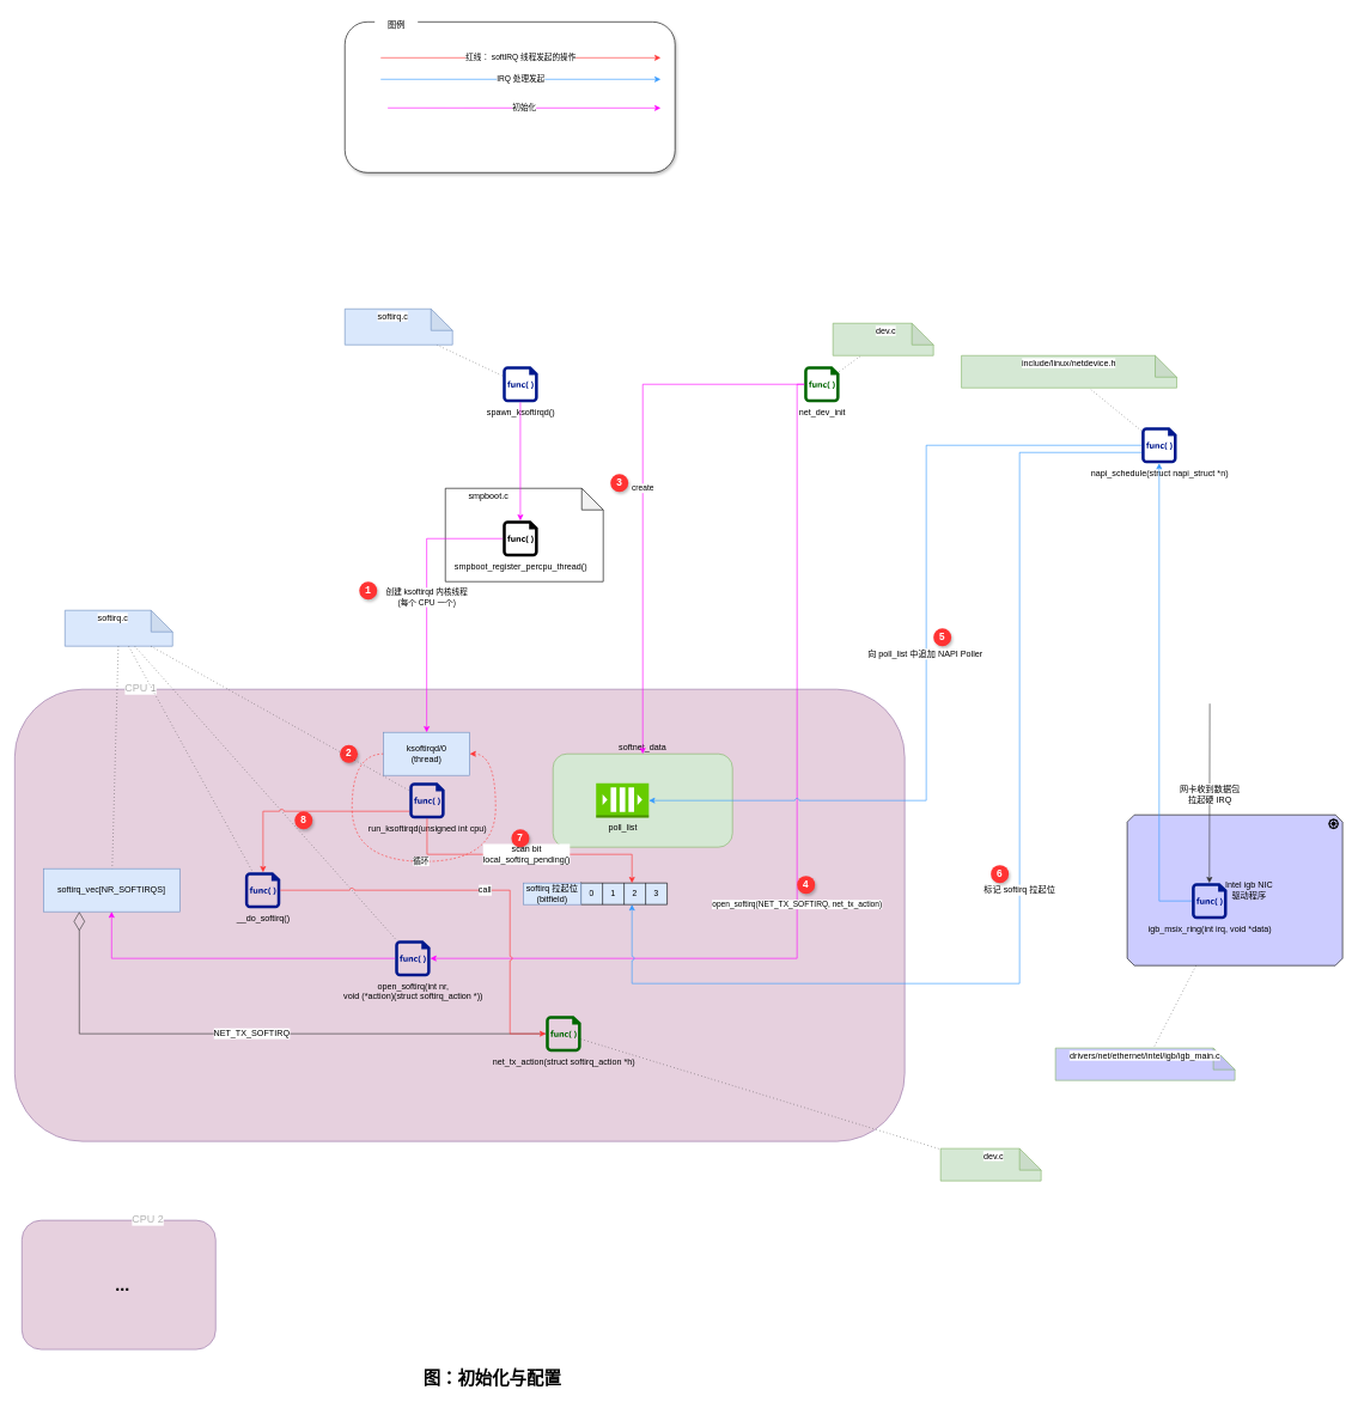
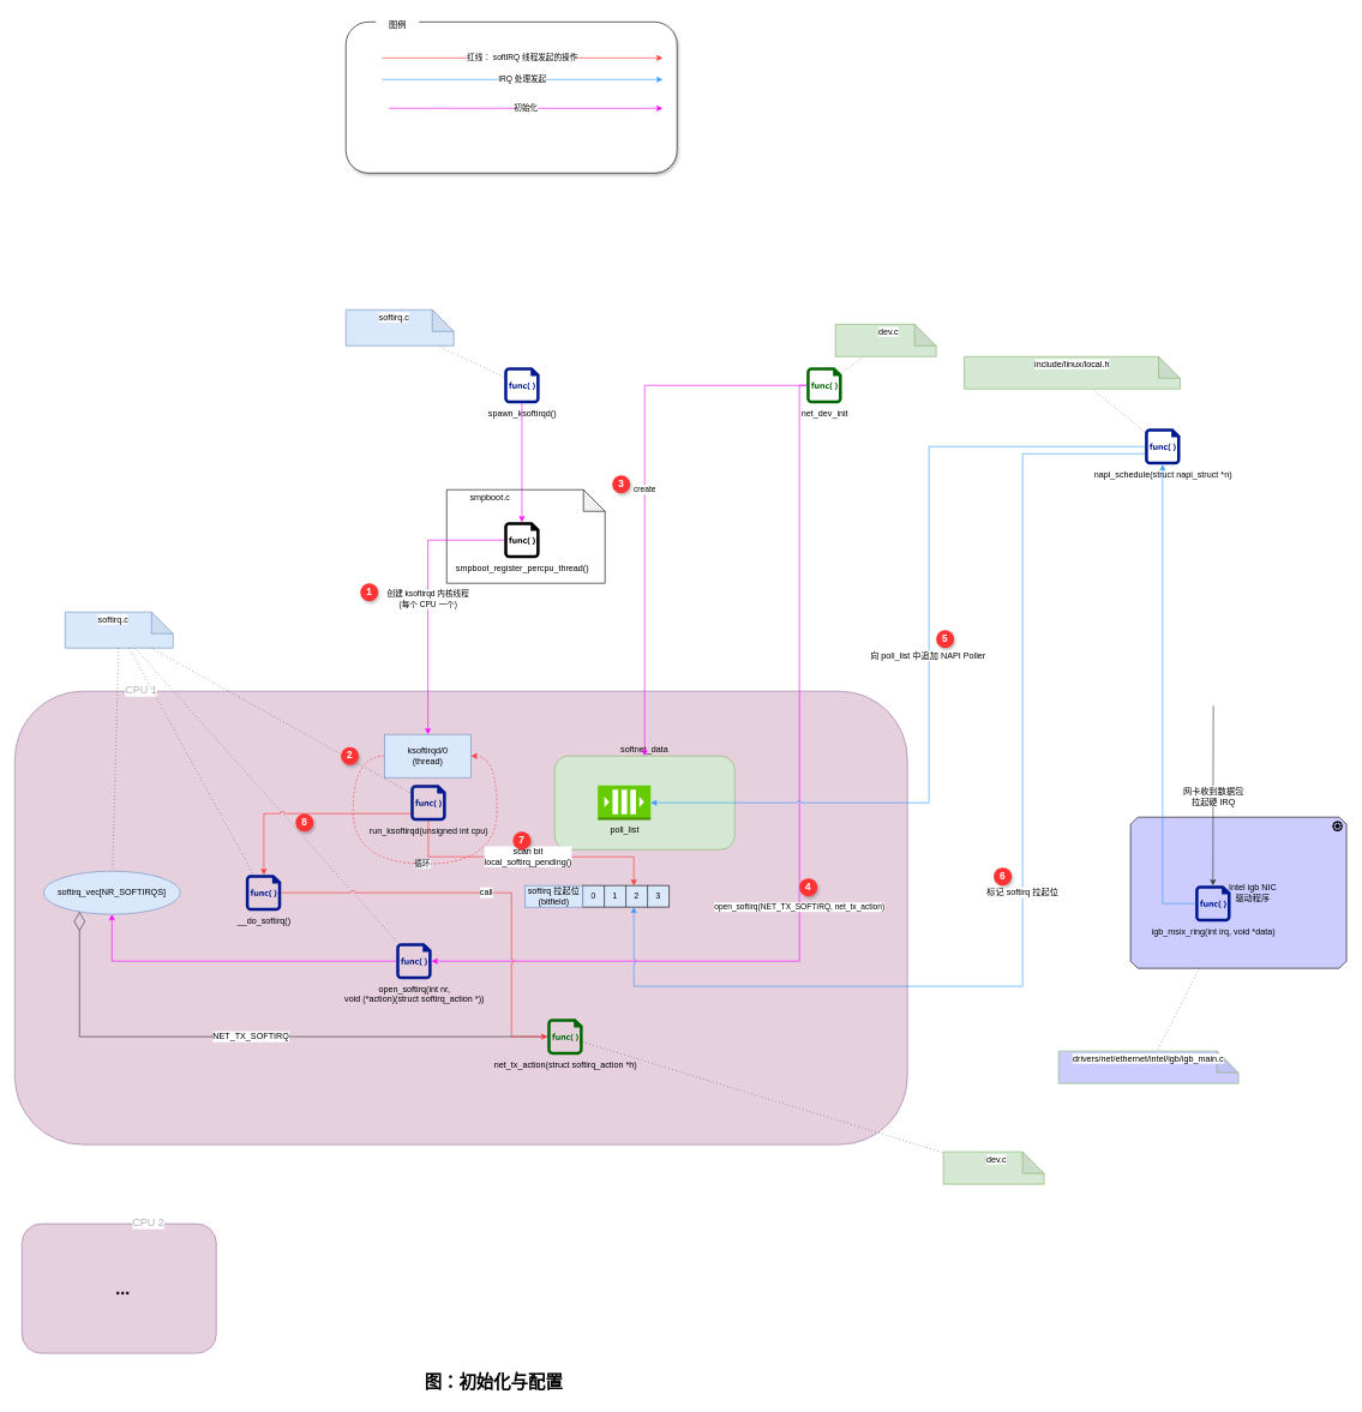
- <mxCell id="41" value="include/linux/netdevice.h" style="shape=note;whiteSpace=wrap;html=1;backgroundOutline=1;darkOpacity=0.05;labelBackgroundColor=default;labelPosition=center;verticalLabelPosition=top;align=center;verticalAlign=bottom;fillColor=#d5e8d4;strokeColor=#82b366;spacingTop=0;spacingBottom=-20;spacingRight=0;" vertex="1" parent="5"><mxGeometry x="1339" y="495" width="300" height="45" as="geometry" /></mxCell>
+ <mxCell id="41" value="include/linux/local.h" style="shape=note;whiteSpace=wrap;html=1;backgroundOutline=1;darkOpacity=0.05;labelBackgroundColor=default;labelPosition=center;verticalLabelPosition=top;align=center;verticalAlign=bottom;fillColor=#d5e8d4;strokeColor=#82b366;spacingTop=0;spacingBottom=-20;spacingRight=0;" vertex="1" parent="5"><mxGeometry x="1339" y="495" width="300" height="45" as="geometry" /></mxCell>
- <mxCell id="22" value="softirq_vec[NR_SOFTIRQS]" style="rounded=0;whiteSpace=wrap;html=1;fillColor=#dae8fc;strokeColor=#6c8ebf;" vertex="1" parent="5"><mxGeometry x="60" y="1210" width="190" height="60" as="geometry" /></mxCell>
+ <mxCell id="22" value="softirq_vec[NR_SOFTIRQS]" style="ellipse;whiteSpace=wrap;html=1;fillColor=#dae8fc;strokeColor=#6c8ebf;" vertex="1" parent="5"><mxGeometry x="60" y="1210" width="190" height="60" as="geometry" /></mxCell>
